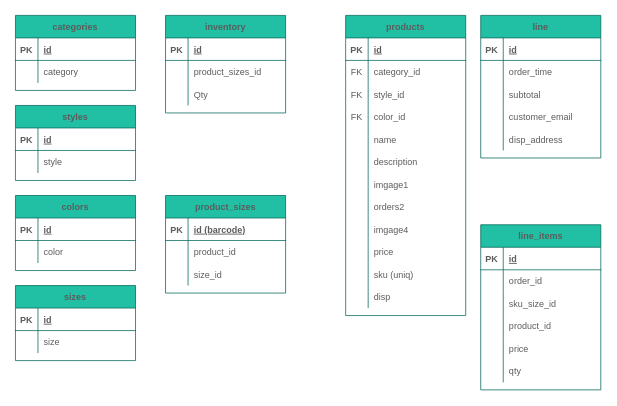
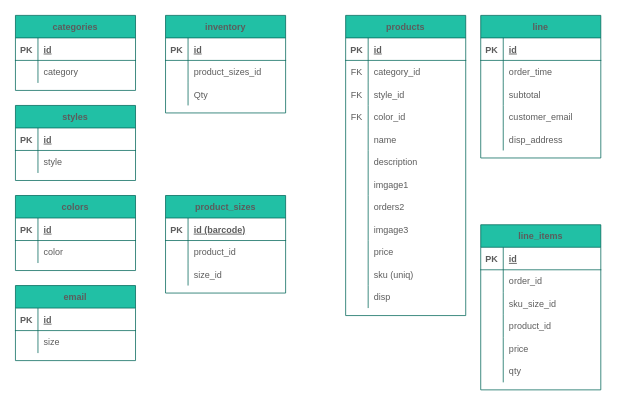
- <mxCell id="77" value="imgage4" style="shape=partialRectangle;connectable=0;fillColor=none;top=0;left=0;bottom=0;right=0;align=left;spacingLeft=6;overflow=hidden;glass=0;strokeColor=#006658;fontColor=#5C5C5C;" parent="75" vertex="1"><mxGeometry x="30" width="130" height="30" as="geometry"><mxRectangle width="130" height="30" as="alternateBounds" /></mxGeometry></mxCell>
+ <mxCell id="77" value="imgage3" style="shape=partialRectangle;connectable=0;fillColor=none;top=0;left=0;bottom=0;right=0;align=left;spacingLeft=6;overflow=hidden;glass=0;strokeColor=#006658;fontColor=#5C5C5C;" parent="75" vertex="1"><mxGeometry x="30" width="130" height="30" as="geometry"><mxRectangle width="130" height="30" as="alternateBounds" /></mxGeometry></mxCell>
- <mxCell id="23" value="sizes" style="shape=table;startSize=30;container=1;collapsible=1;childLayout=tableLayout;fixedRows=1;rowLines=0;fontStyle=1;align=center;resizeLast=1;glass=0;fillColor=#21C0A5;strokeColor=#006658;fontColor=#5C5C5C;" parent="1" vertex="1"><mxGeometry x="20" y="380" width="160" height="100" as="geometry" /></mxCell>
+ <mxCell id="23" value="email" style="shape=table;startSize=30;container=1;collapsible=1;childLayout=tableLayout;fixedRows=1;rowLines=0;fontStyle=1;align=center;resizeLast=1;glass=0;fillColor=#21C0A5;strokeColor=#006658;fontColor=#5C5C5C;" parent="1" vertex="1"><mxGeometry x="20" y="380" width="160" height="100" as="geometry" /></mxCell>
